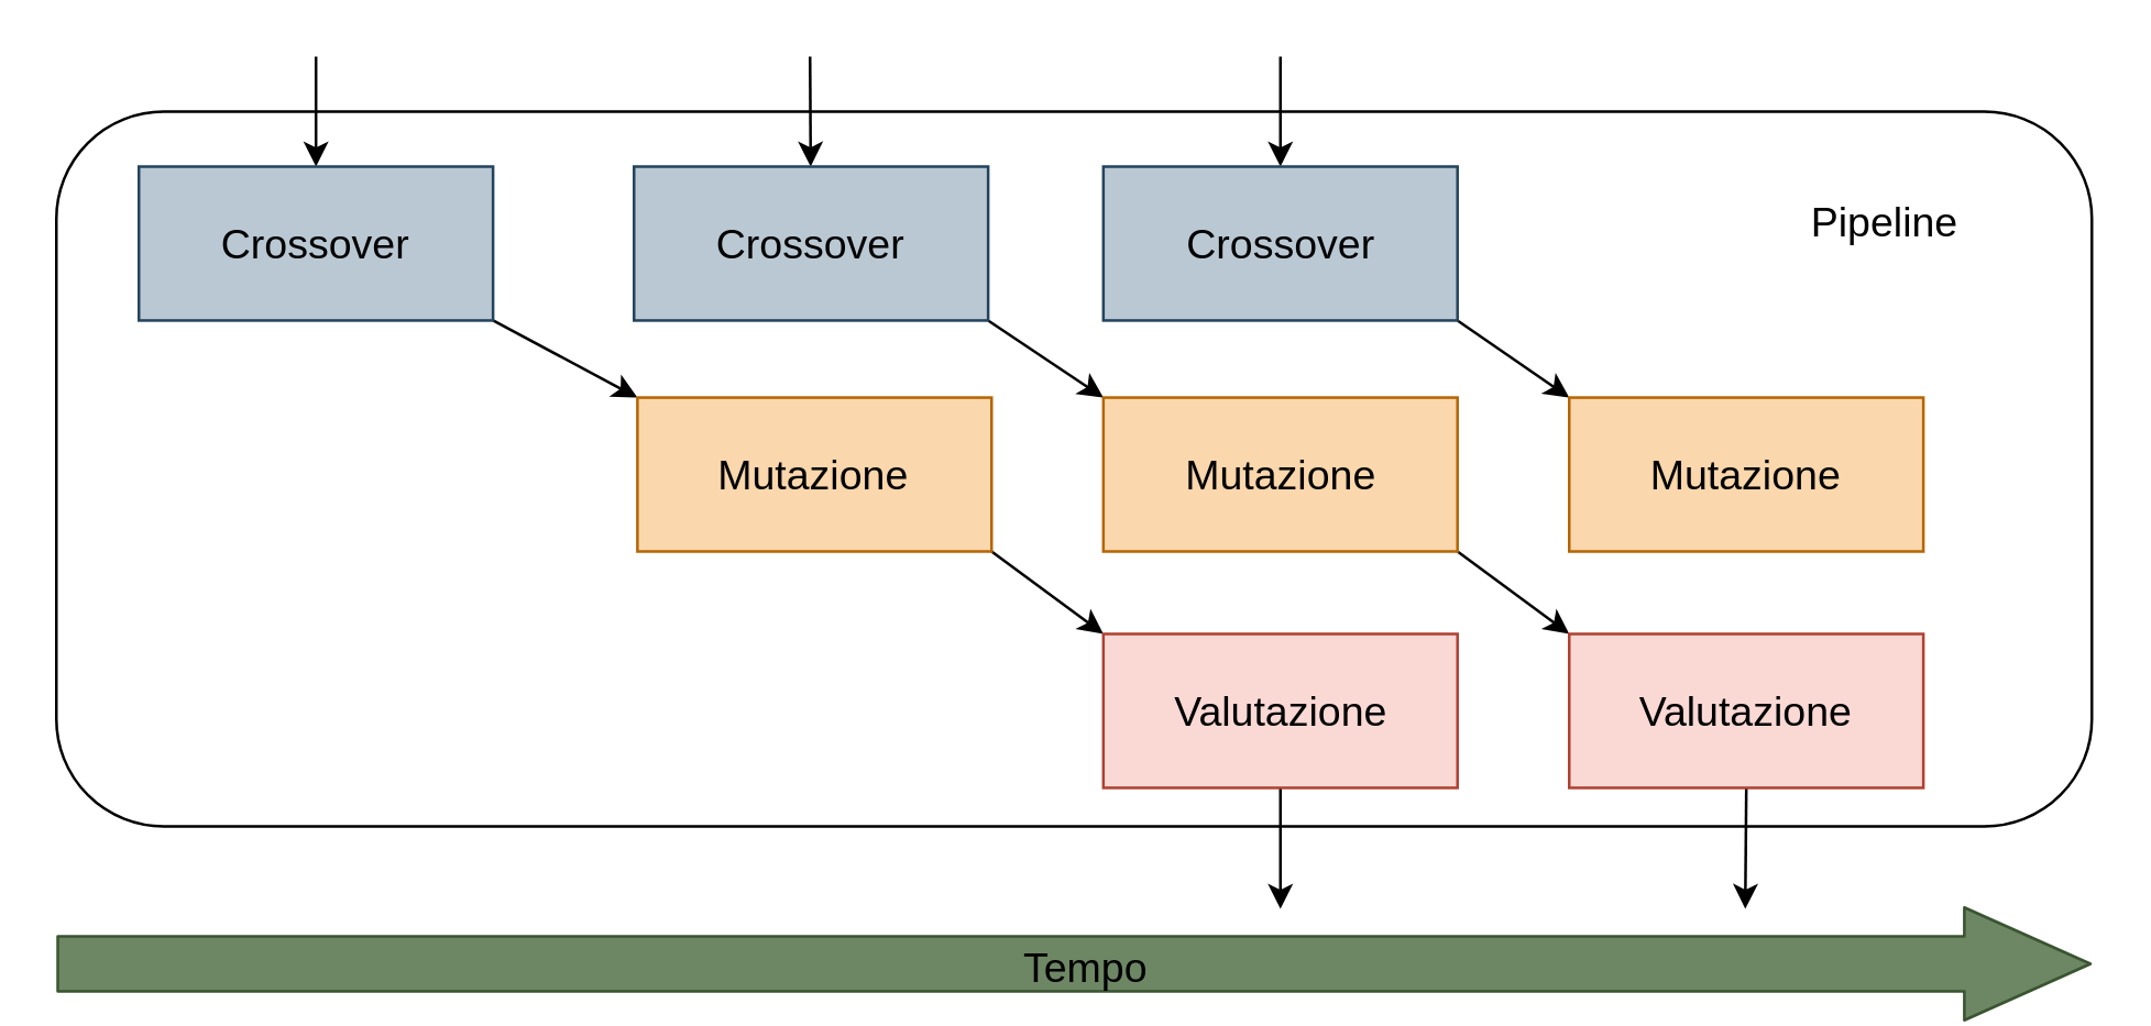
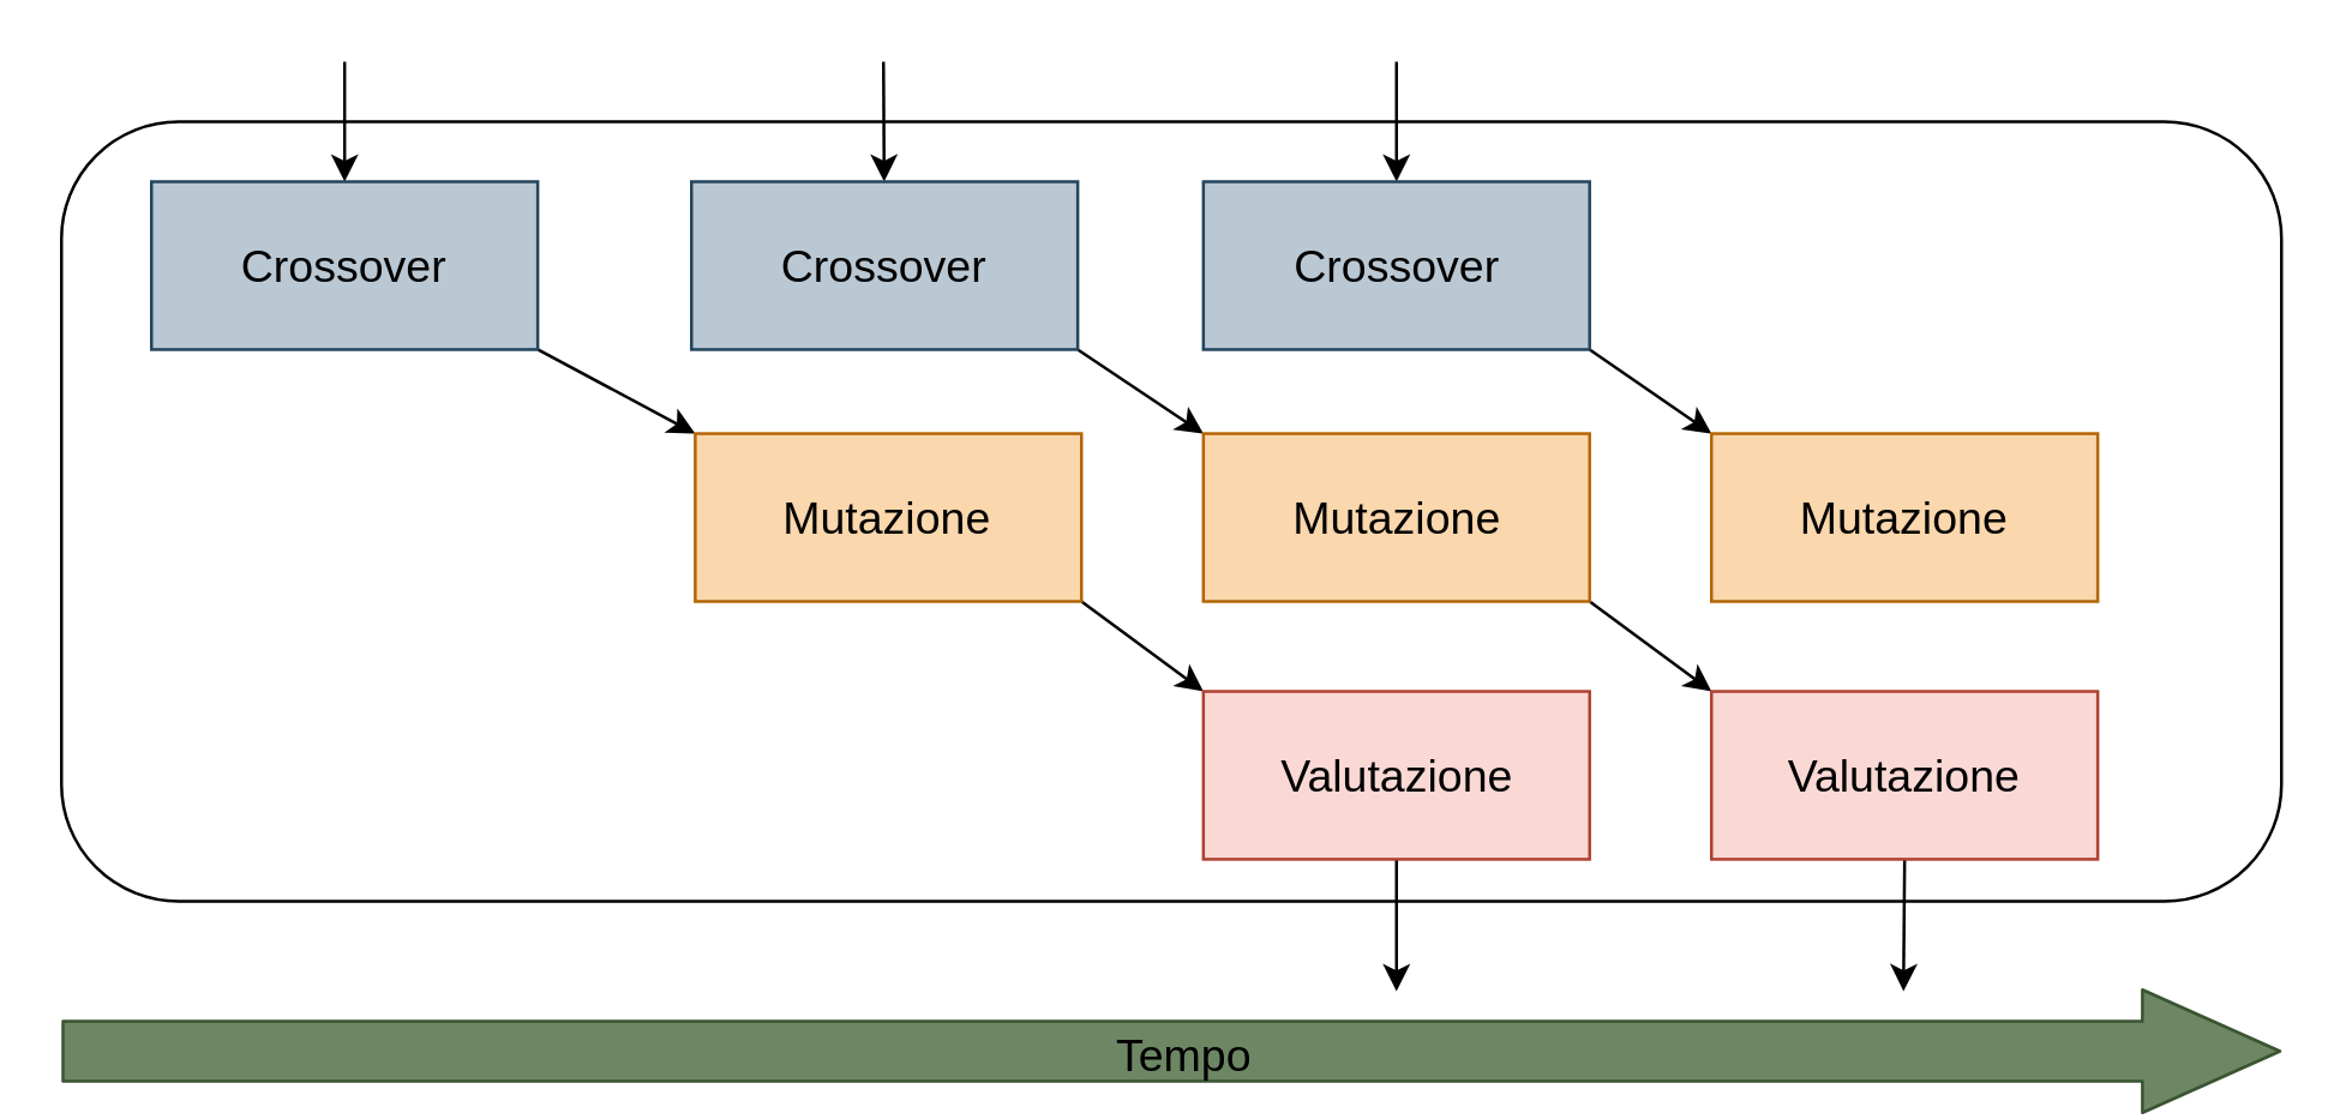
- <mxCell id="8" value="Pipeline" style="text;html=1;strokeColor=none;fillColor=none;align=center;verticalAlign=middle;whiteSpace=wrap;rounded=0;fontSize=15;" vertex="1" parent="1"><mxGeometry x="650" y="70" width="70" height="20" as="geometry" /></mxCell>
